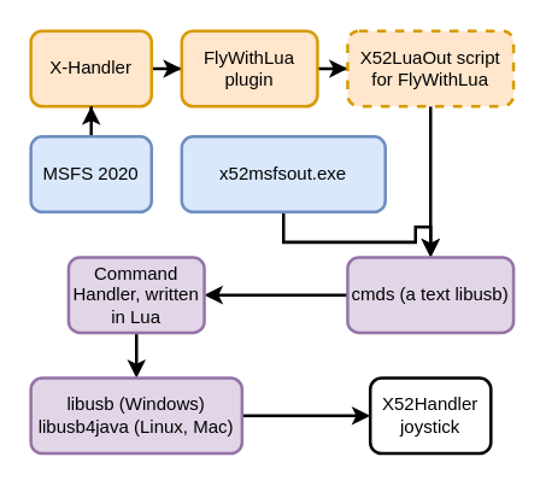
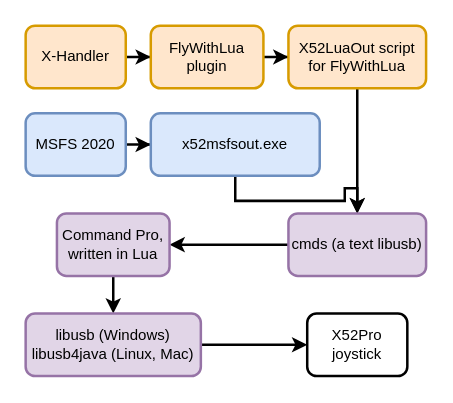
- <mxCell id="7" value="X52LuaOut script for FlyWithLua" style="rounded=1;whiteSpace=wrap;html=1;fillColor=#ffe6cc;strokeColor=#d79b00;strokeWidth=2;dashed=1;" vertex="1" parent="1"><mxGeometry x="230" y="20" width="110" height="50" as="geometry" /></mxCell>
+ <mxCell id="7" value="X52LuaOut script for FlyWithLua" style="rounded=1;whiteSpace=wrap;html=1;fillColor=#ffe6cc;strokeColor=#d79b00;strokeWidth=2;" vertex="1" parent="1"><mxGeometry x="230" y="20" width="110" height="50" as="geometry" /></mxCell>
- <mxCell id="8" style="edgeStyle=orthogonalEdgeStyle;rounded=0;orthogonalLoop=1;jettySize=auto;html=1;strokeWidth=2;" edge="1" source="9" target="3" parent="1"><mxGeometry relative="1" as="geometry" /></mxCell>
+ <mxCell id="8" style="edgeStyle=orthogonalEdgeStyle;rounded=0;orthogonalLoop=1;jettySize=auto;html=1;entryX=0;entryY=0.5;entryDx=0;entryDy=0;strokeWidth=2;" edge="1" source="9" target="11" parent="1"><mxGeometry relative="1" as="geometry" /></mxCell>
- <mxCell id="16" value="Command Handler, written in Lua" style="rounded=1;whiteSpace=wrap;html=1;strokeWidth=2;fillColor=#e1d5e7;strokeColor=#9673a6;" vertex="1" parent="1"><mxGeometry x="45" y="170" width="90" height="50" as="geometry" /></mxCell>
+ <mxCell id="16" value="Command Pro, written in Lua" style="rounded=1;whiteSpace=wrap;html=1;strokeWidth=2;fillColor=#e1d5e7;strokeColor=#9673a6;" vertex="1" parent="1"><mxGeometry x="45" y="170" width="90" height="50" as="geometry" /></mxCell>
- <mxCell id="14" value="X52Handler joystick" style="rounded=1;whiteSpace=wrap;html=1;strokeWidth=2;" vertex="1" parent="1"><mxGeometry x="245" y="250" width="80" height="50" as="geometry" /></mxCell>
+ <mxCell id="14" value="X52Pro joystick" style="rounded=1;whiteSpace=wrap;html=1;strokeWidth=2;" vertex="1" parent="1"><mxGeometry x="245" y="250" width="80" height="50" as="geometry" /></mxCell>
